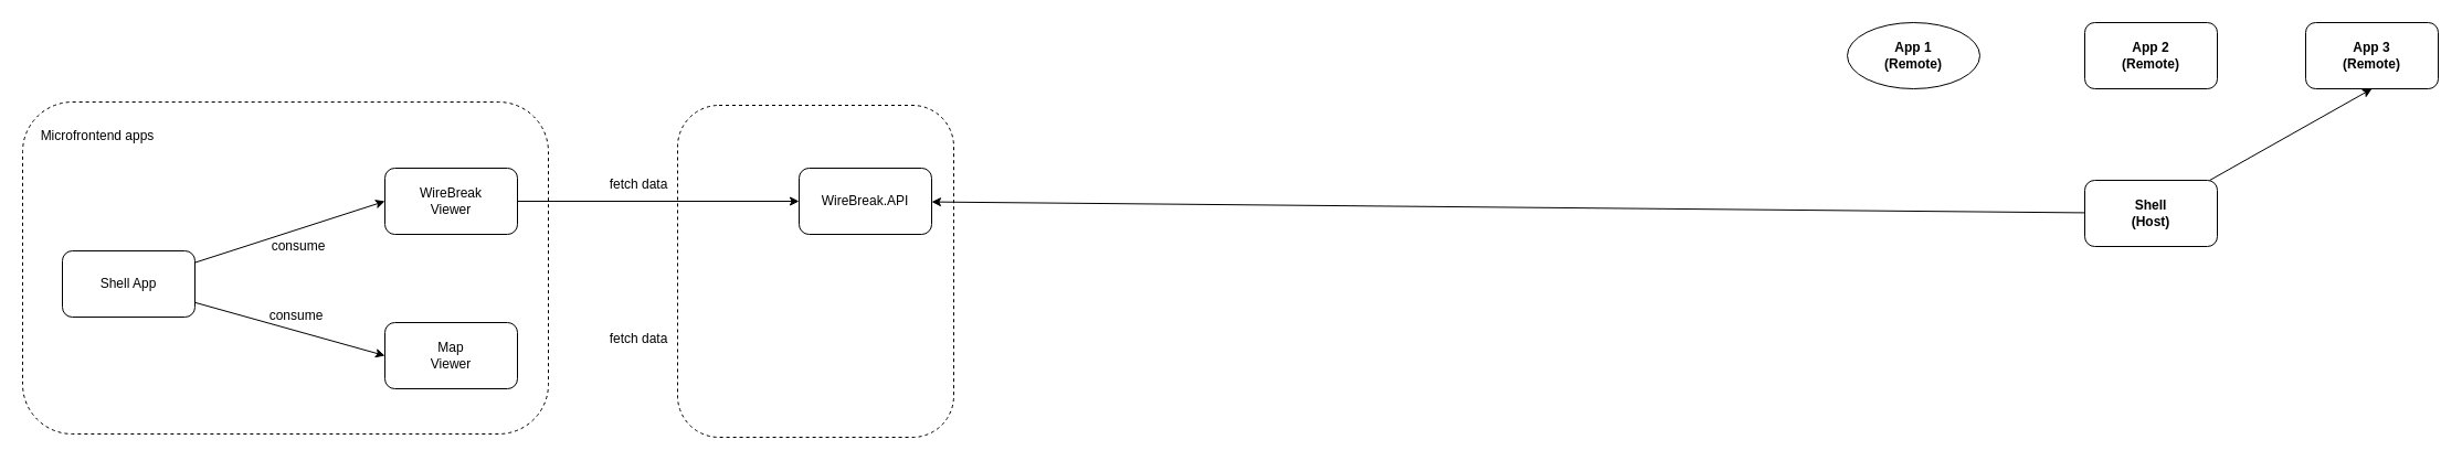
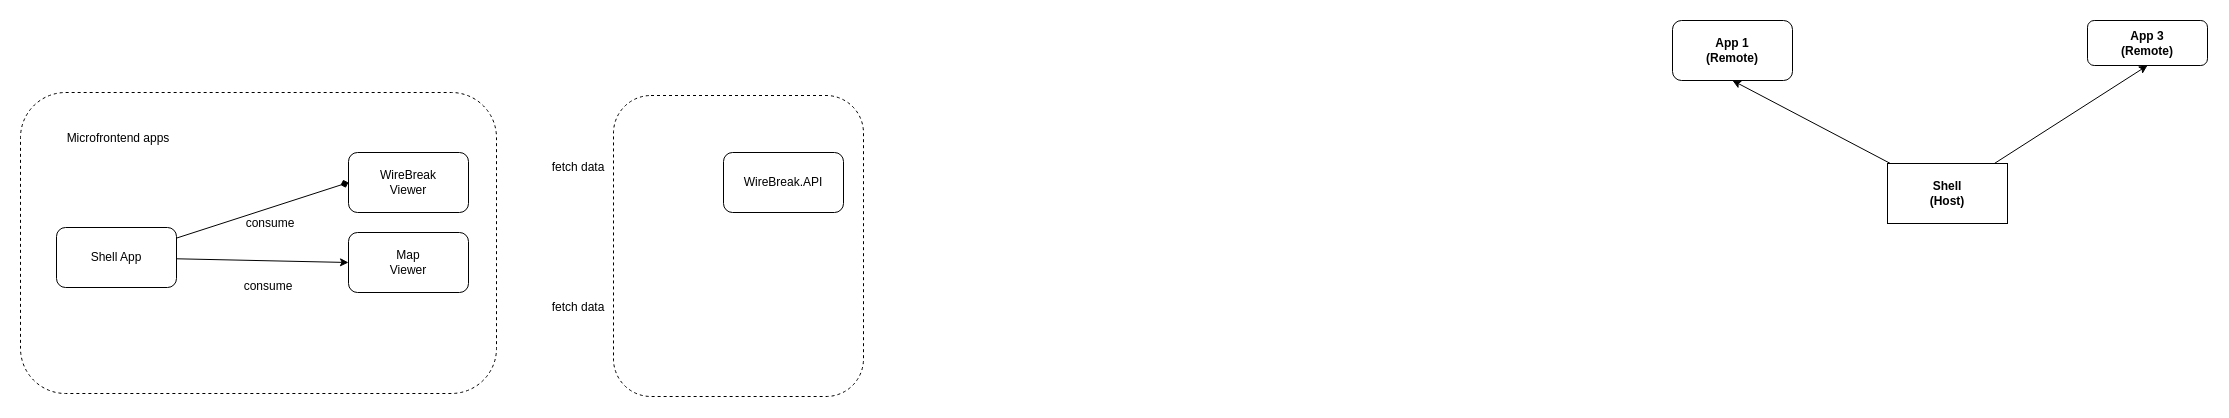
- <mxCell id="16" value="App 1&lt;br&gt;(Remote)" style="ellipse;whiteSpace=wrap;html=1;fontStyle=1;" parent="1" vertex="1"><mxGeometry x="1672" y="20" width="120" height="60" as="geometry" /></mxCell>
+ <mxCell id="16" value="App 1&lt;br&gt;(Remote)" style="rounded=1;whiteSpace=wrap;html=1;fontStyle=1" parent="1" vertex="1"><mxGeometry x="1672" y="20" width="120" height="60" as="geometry" /></mxCell>
- <mxCell id="17" value="App 2&lt;br&gt;(Remote)" style="rounded=1;whiteSpace=wrap;html=1;fontStyle=1" parent="1" vertex="1"><mxGeometry x="1887" y="20" width="120" height="60" as="geometry" /></mxCell>
- <mxCell id="18" value="App 3&lt;br&gt;(Remote)" style="rounded=1;whiteSpace=wrap;html=1;fontStyle=1" parent="1" vertex="1"><mxGeometry x="2087" y="20" width="120" height="60" as="geometry" /></mxCell>
+ <mxCell id="18" value="App 3&lt;br&gt;(Remote)" style="rounded=1;whiteSpace=wrap;html=1;fontStyle=1" parent="1" vertex="1"><mxGeometry x="2087" y="20" width="120" height="45" as="geometry" /></mxCell>
- <mxCell id="15" value="Microfrontend apps" style="text;html=1;strokeColor=none;fillColor=none;align=center;verticalAlign=middle;whiteSpace=wrap;rounded=0;dashed=1;" parent="1" vertex="1"><mxGeometry x="29" y="108" width="118" height="30" as="geometry" /></mxCell>
+ <mxCell id="15" value="Microfrontend apps" style="text;html=1;strokeColor=none;fillColor=none;align=center;verticalAlign=middle;whiteSpace=wrap;rounded=0;dashed=1;" parent="1" vertex="1"><mxGeometry x="59" y="123" width="118" height="30" as="geometry" /></mxCell>
- <mxCell id="4" style="edgeStyle=none;html=1;" parent="1" source="5" target="12" edge="1"><mxGeometry relative="1" as="geometry" /></mxCell>
- <mxCell id="8" style="edgeStyle=none;html=1;entryX=0;entryY=0.5;entryDx=0;entryDy=0;" parent="1" source="9" target="5" edge="1"><mxGeometry relative="1" as="geometry" /></mxCell>
+ <mxCell id="8" style="edgeStyle=none;html=1;entryX=0;entryY=0.5;entryDx=0;entryDy=0;endArrow=diamond;" parent="1" source="9" target="5" edge="1"><mxGeometry relative="1" as="geometry" /></mxCell>
- <mxCell id="20" style="edgeStyle=none;html=1;" parent="1" source="21" target="12" edge="1"><mxGeometry relative="1" as="geometry" /></mxCell>
+ <mxCell id="20" style="edgeStyle=none;html=1;entryX=0.5;entryY=1;entryDx=0;entryDy=0;" parent="1" source="21" target="16" edge="1"><mxGeometry relative="1" as="geometry" /></mxCell>
- <mxCell id="21" value="Shell&lt;br&gt;(Host)" style="rounded=1;whiteSpace=wrap;html=1;fontStyle=1" parent="1" vertex="1"><mxGeometry x="1887" y="163" width="120" height="60" as="geometry" /></mxCell>
+ <mxCell id="21" value="Shell&lt;br&gt;(Host)" style="whiteSpace=wrap;html=1;fontStyle=1;rounded=0;" parent="1" vertex="1"><mxGeometry x="1887" y="163" width="120" height="60" as="geometry" /></mxCell>
- <mxCell id="6" value="Map&lt;br&gt;Viewer" style="rounded=1;whiteSpace=wrap;html=1;" parent="1" vertex="1"><mxGeometry x="348" y="292" width="120" height="60" as="geometry" /></mxCell>
+ <mxCell id="6" value="Map&lt;br&gt;Viewer" style="rounded=1;whiteSpace=wrap;html=1;" parent="1" vertex="1"><mxGeometry x="348" y="232" width="120" height="60" as="geometry" /></mxCell>
